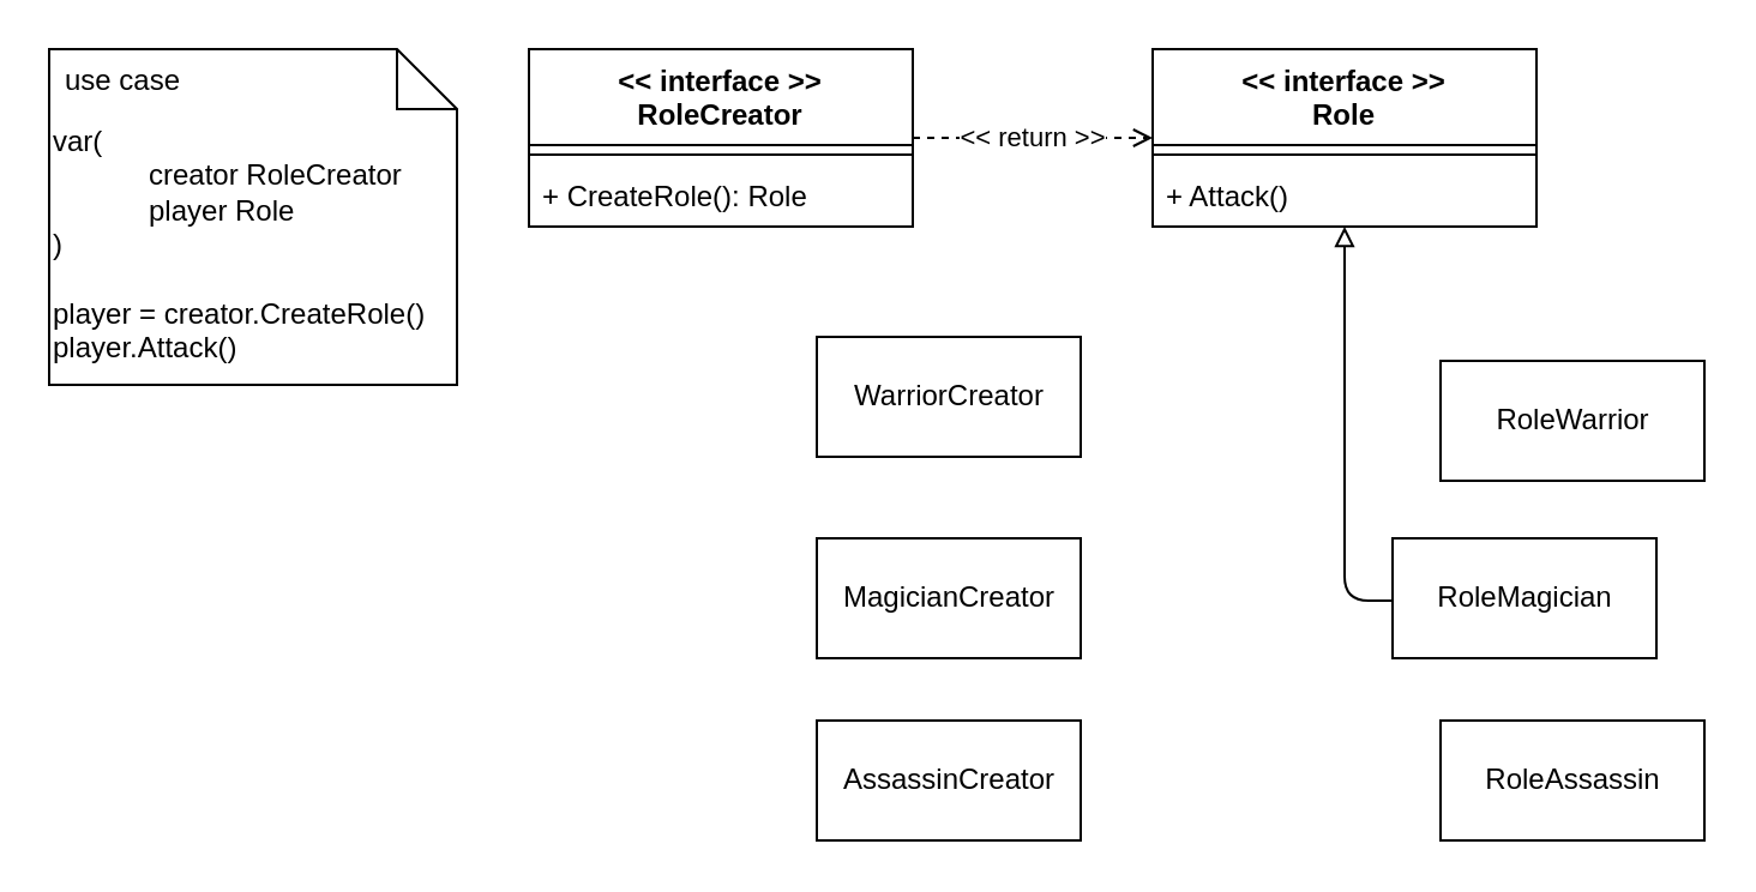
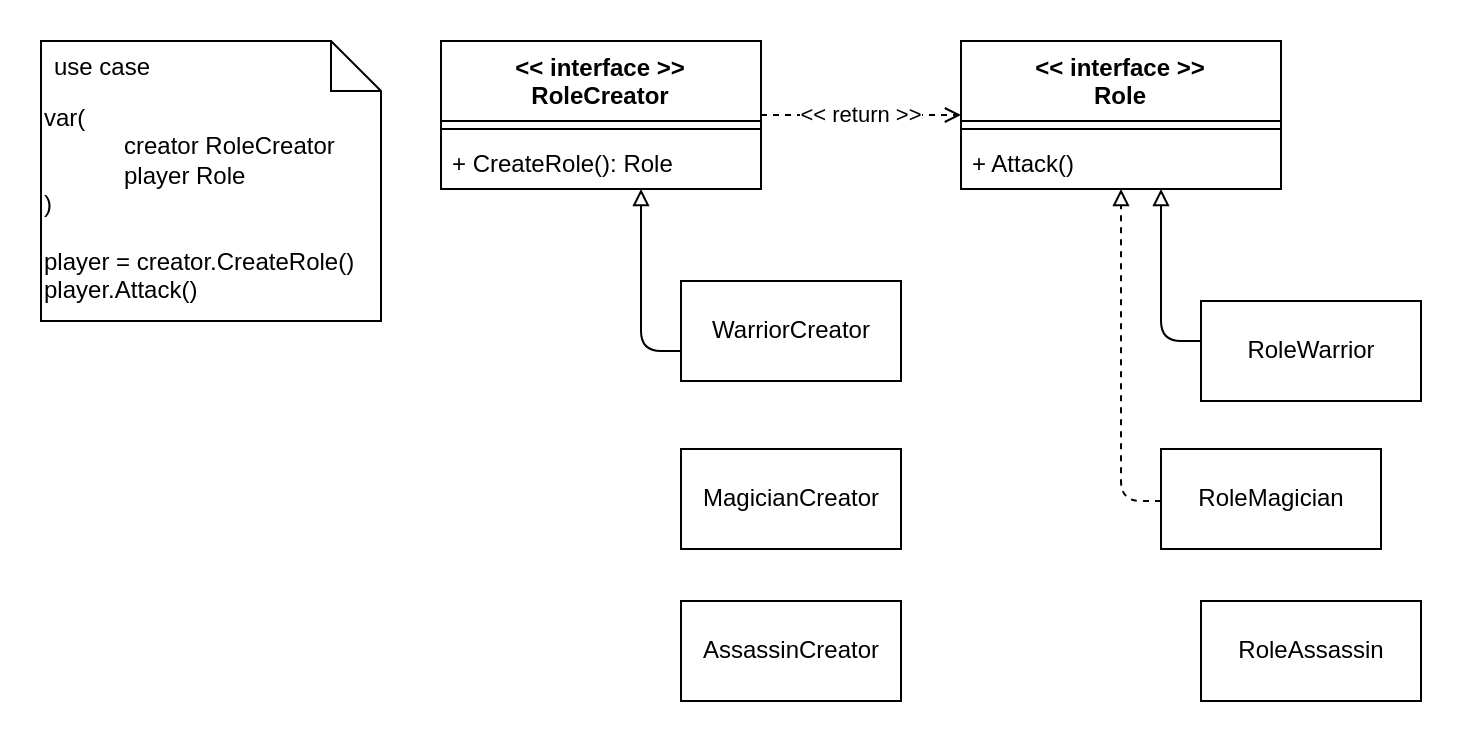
+ <mxCell id="9" value="" style="edgeStyle=orthogonalEdgeStyle;html=1;endArrow=block;endFill=0;" edge="1" parent="1" source="10" target="4"><mxGeometry relative="1" as="geometry"><Array as="points"><mxPoint x="580" y="170" /></Array></mxGeometry></mxCell>
+ <mxCell id="14" value="" style="edgeStyle=orthogonalEdgeStyle;html=1;endArrow=block;endFill=0;" edge="1" parent="1" source="15" target="8"><mxGeometry relative="1" as="geometry"><Array as="points"><mxPoint x="320" y="175" /></Array></mxGeometry></mxCell>
- <mxCell id="11" value="" style="edgeStyle=orthogonalEdgeStyle;html=1;endArrow=block;endFill=0;" edge="1" parent="1" source="12" target="4"><mxGeometry relative="1" as="geometry"><Array as="points"><mxPoint x="560" y="250" /></Array></mxGeometry></mxCell>
+ <mxCell id="11" value="" style="edgeStyle=orthogonalEdgeStyle;html=1;endArrow=block;endFill=0;dashed=1;" edge="1" parent="1" source="12" target="4"><mxGeometry relative="1" as="geometry"><Array as="points"><mxPoint x="560" y="250" /></Array></mxGeometry></mxCell>
